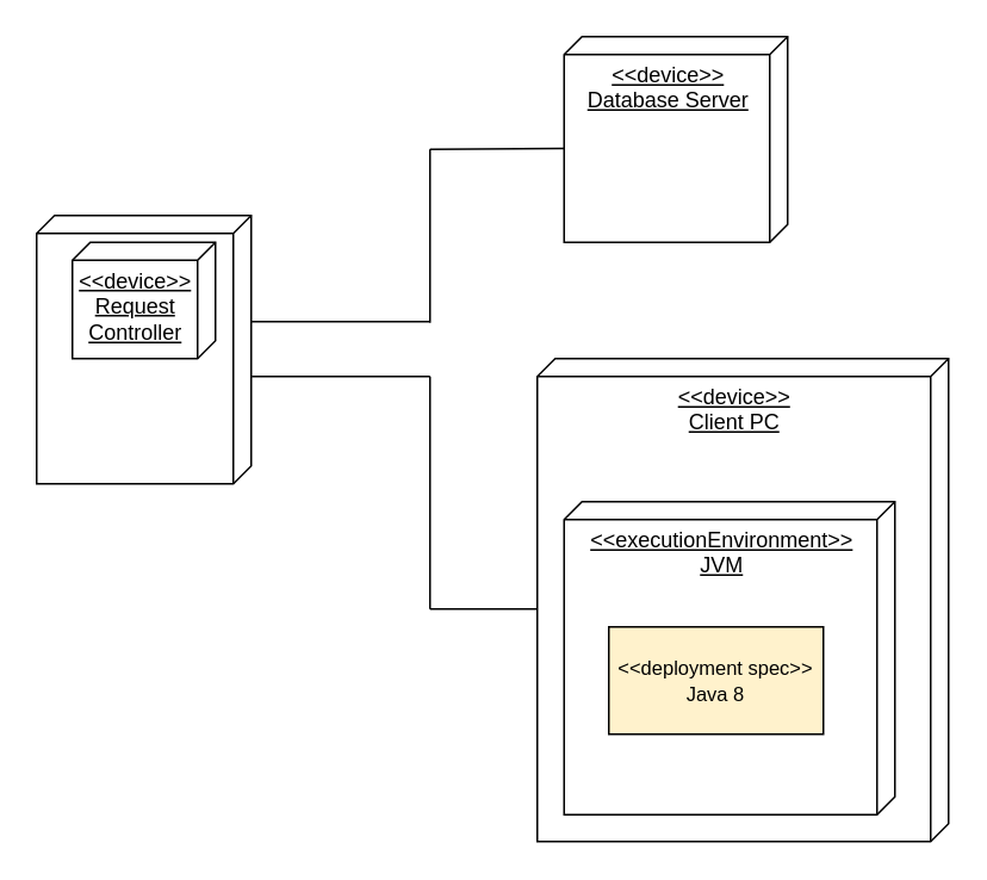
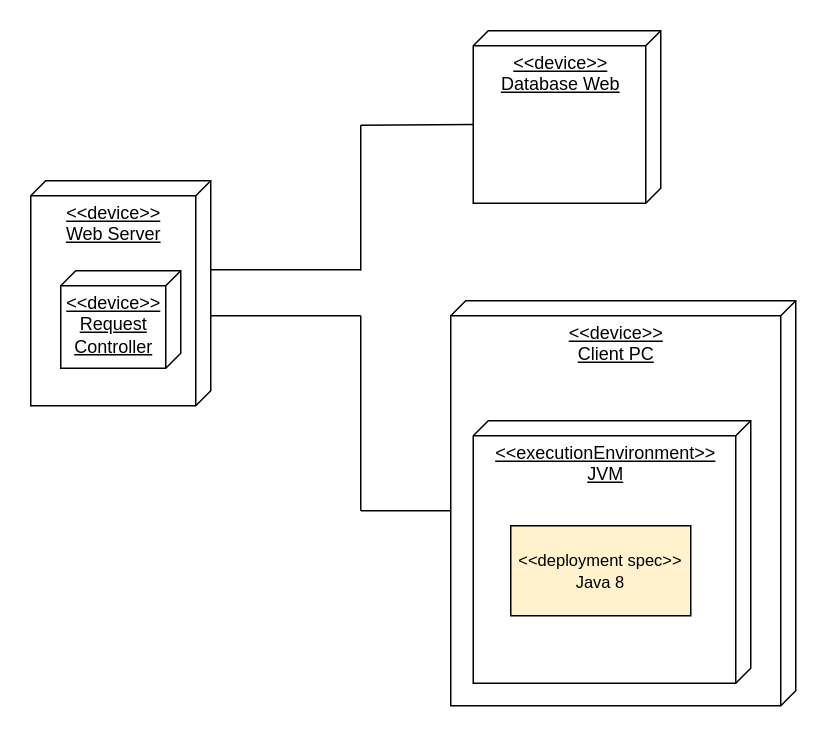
- <mxCell id="12" value="&amp;lt;&amp;lt;device&amp;gt;&amp;gt;&lt;br&gt;Database Server" style="verticalAlign=top;align=center;spacingTop=8;spacingLeft=2;spacingRight=12;shape=cube;size=10;direction=south;fontStyle=4;html=1;" vertex="1" parent="1"><mxGeometry x="315" y="20" width="125" height="115" as="geometry" /></mxCell>
+ <mxCell id="12" value="&amp;lt;&amp;lt;device&amp;gt;&amp;gt;&lt;br&gt;Database Web" style="verticalAlign=top;align=center;spacingTop=8;spacingLeft=2;spacingRight=12;shape=cube;size=10;direction=south;fontStyle=4;html=1;" vertex="1" parent="1"><mxGeometry x="315" y="20" width="125" height="115" as="geometry" /></mxCell>
- <mxCell id="9" value="&amp;lt;&amp;lt;device&amp;gt;&amp;gt;&lt;br&gt;Request &lt;br&gt;Controller" style="verticalAlign=top;align=center;spacingTop=8;spacingLeft=2;spacingRight=12;shape=cube;size=10;direction=south;fontStyle=4;html=1;" vertex="1" parent="1"><mxGeometry x="40" y="135" width="80" height="65" as="geometry" /></mxCell>
+ <mxCell id="9" value="&amp;lt;&amp;lt;device&amp;gt;&amp;gt;&lt;br&gt;Request &lt;br&gt;Controller" style="verticalAlign=top;align=center;spacingTop=8;spacingLeft=2;spacingRight=12;shape=cube;size=10;direction=south;fontStyle=4;html=1;" vertex="1" parent="1"><mxGeometry x="40" y="180" width="80" height="65" as="geometry" /></mxCell>
